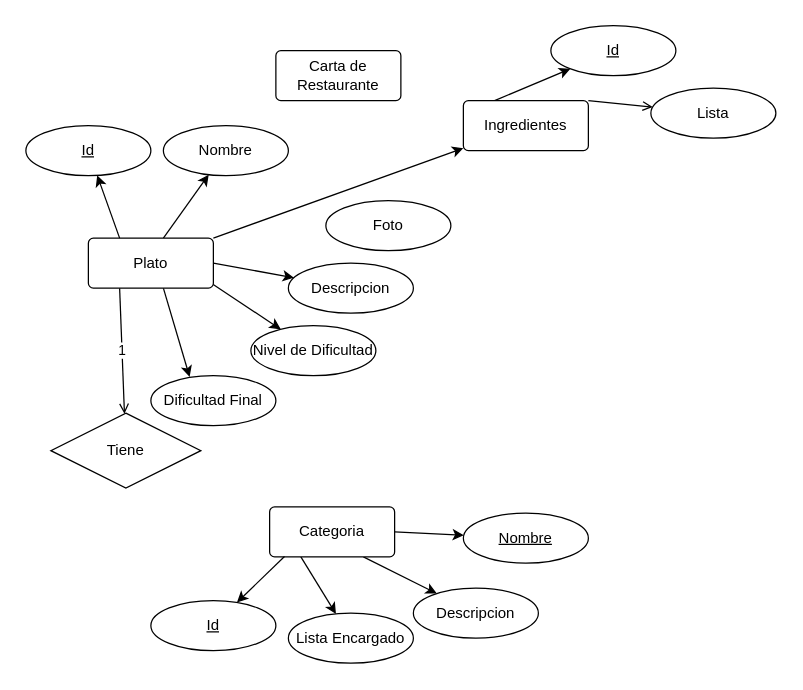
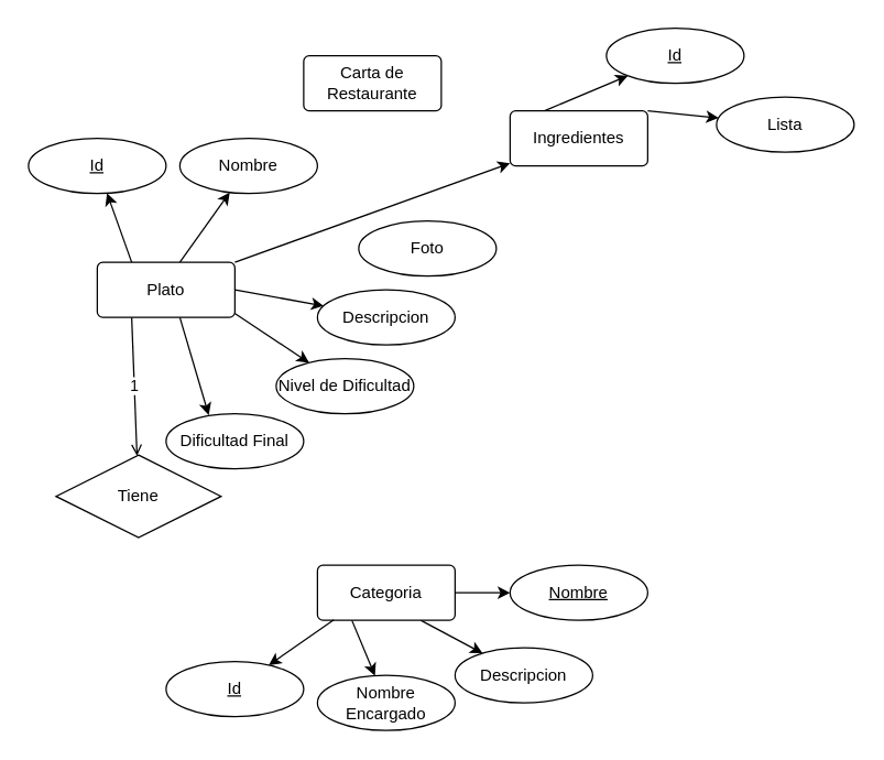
- <mxCell id="24" style="edgeStyle=none;rounded=0;orthogonalLoop=1;jettySize=auto;html=1;exitX=1;exitY=0;exitDx=0;exitDy=0;endArrow=open;" edge="1" parent="1" source="25" target="31"><mxGeometry relative="1" as="geometry"><mxPoint x="530" y="80.294" as="targetPoint" /></mxGeometry></mxCell>
+ <mxCell id="24" style="edgeStyle=none;rounded=0;orthogonalLoop=1;jettySize=auto;html=1;exitX=1;exitY=0;exitDx=0;exitDy=0;" edge="1" parent="1" source="25" target="31"><mxGeometry relative="1" as="geometry"><mxPoint x="530" y="80.294" as="targetPoint" /></mxGeometry></mxCell>
- <mxCell id="18" value="Categoria" style="rounded=1;arcSize=10;whiteSpace=wrap;html=1;align=center;" vertex="1" parent="1"><mxGeometry x="215" y="405" width="100" height="40" as="geometry" /></mxCell>
+ <mxCell id="18" value="Categoria" style="rounded=1;arcSize=10;whiteSpace=wrap;html=1;align=center;" vertex="1" parent="1"><mxGeometry x="230" y="410" width="100" height="40" as="geometry" /></mxCell>
- <mxCell id="21" value="Lista Encargado" style="ellipse;whiteSpace=wrap;html=1;align=center;" vertex="1" parent="1"><mxGeometry x="230" y="490" width="100" height="40" as="geometry" /></mxCell>
+ <mxCell id="21" value="Nombre Encargado" style="ellipse;whiteSpace=wrap;html=1;align=center;" vertex="1" parent="1"><mxGeometry x="230" y="490" width="100" height="40" as="geometry" /></mxCell>
